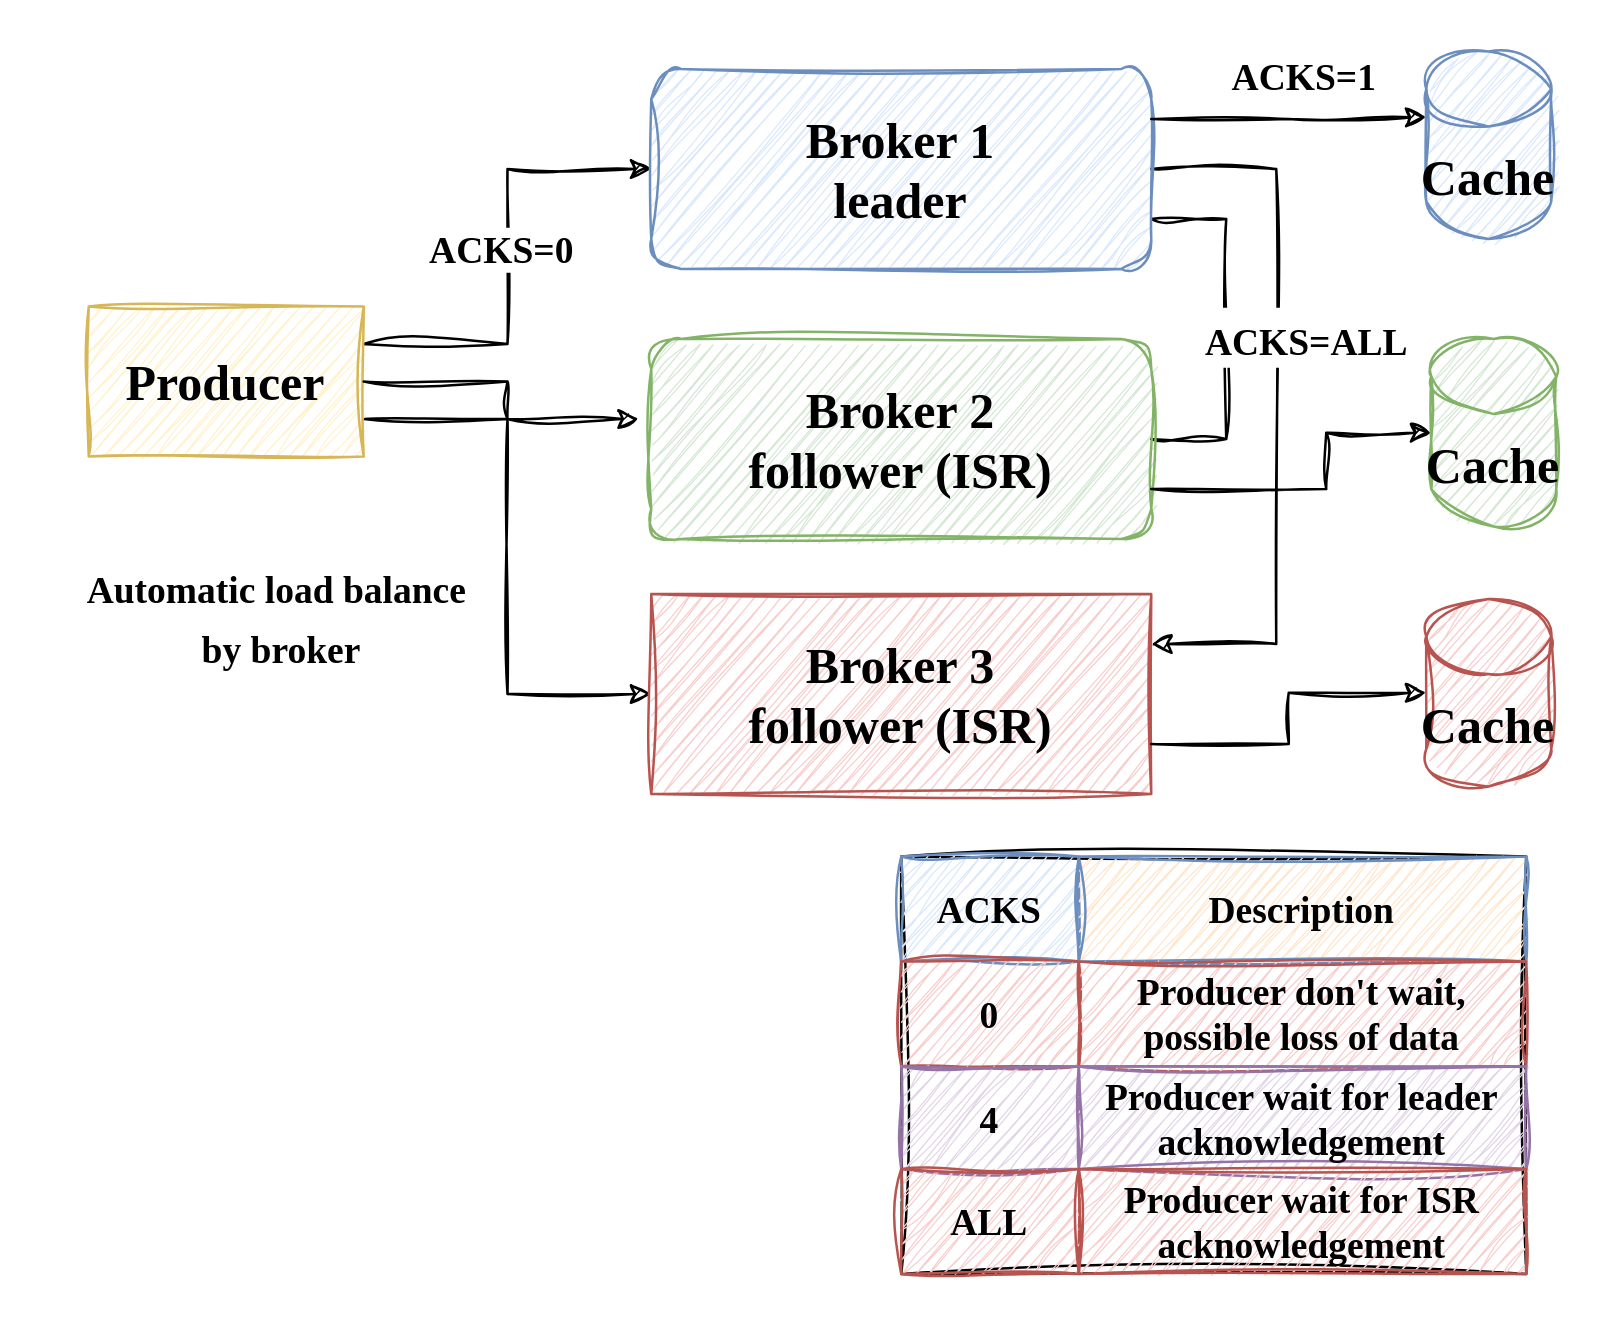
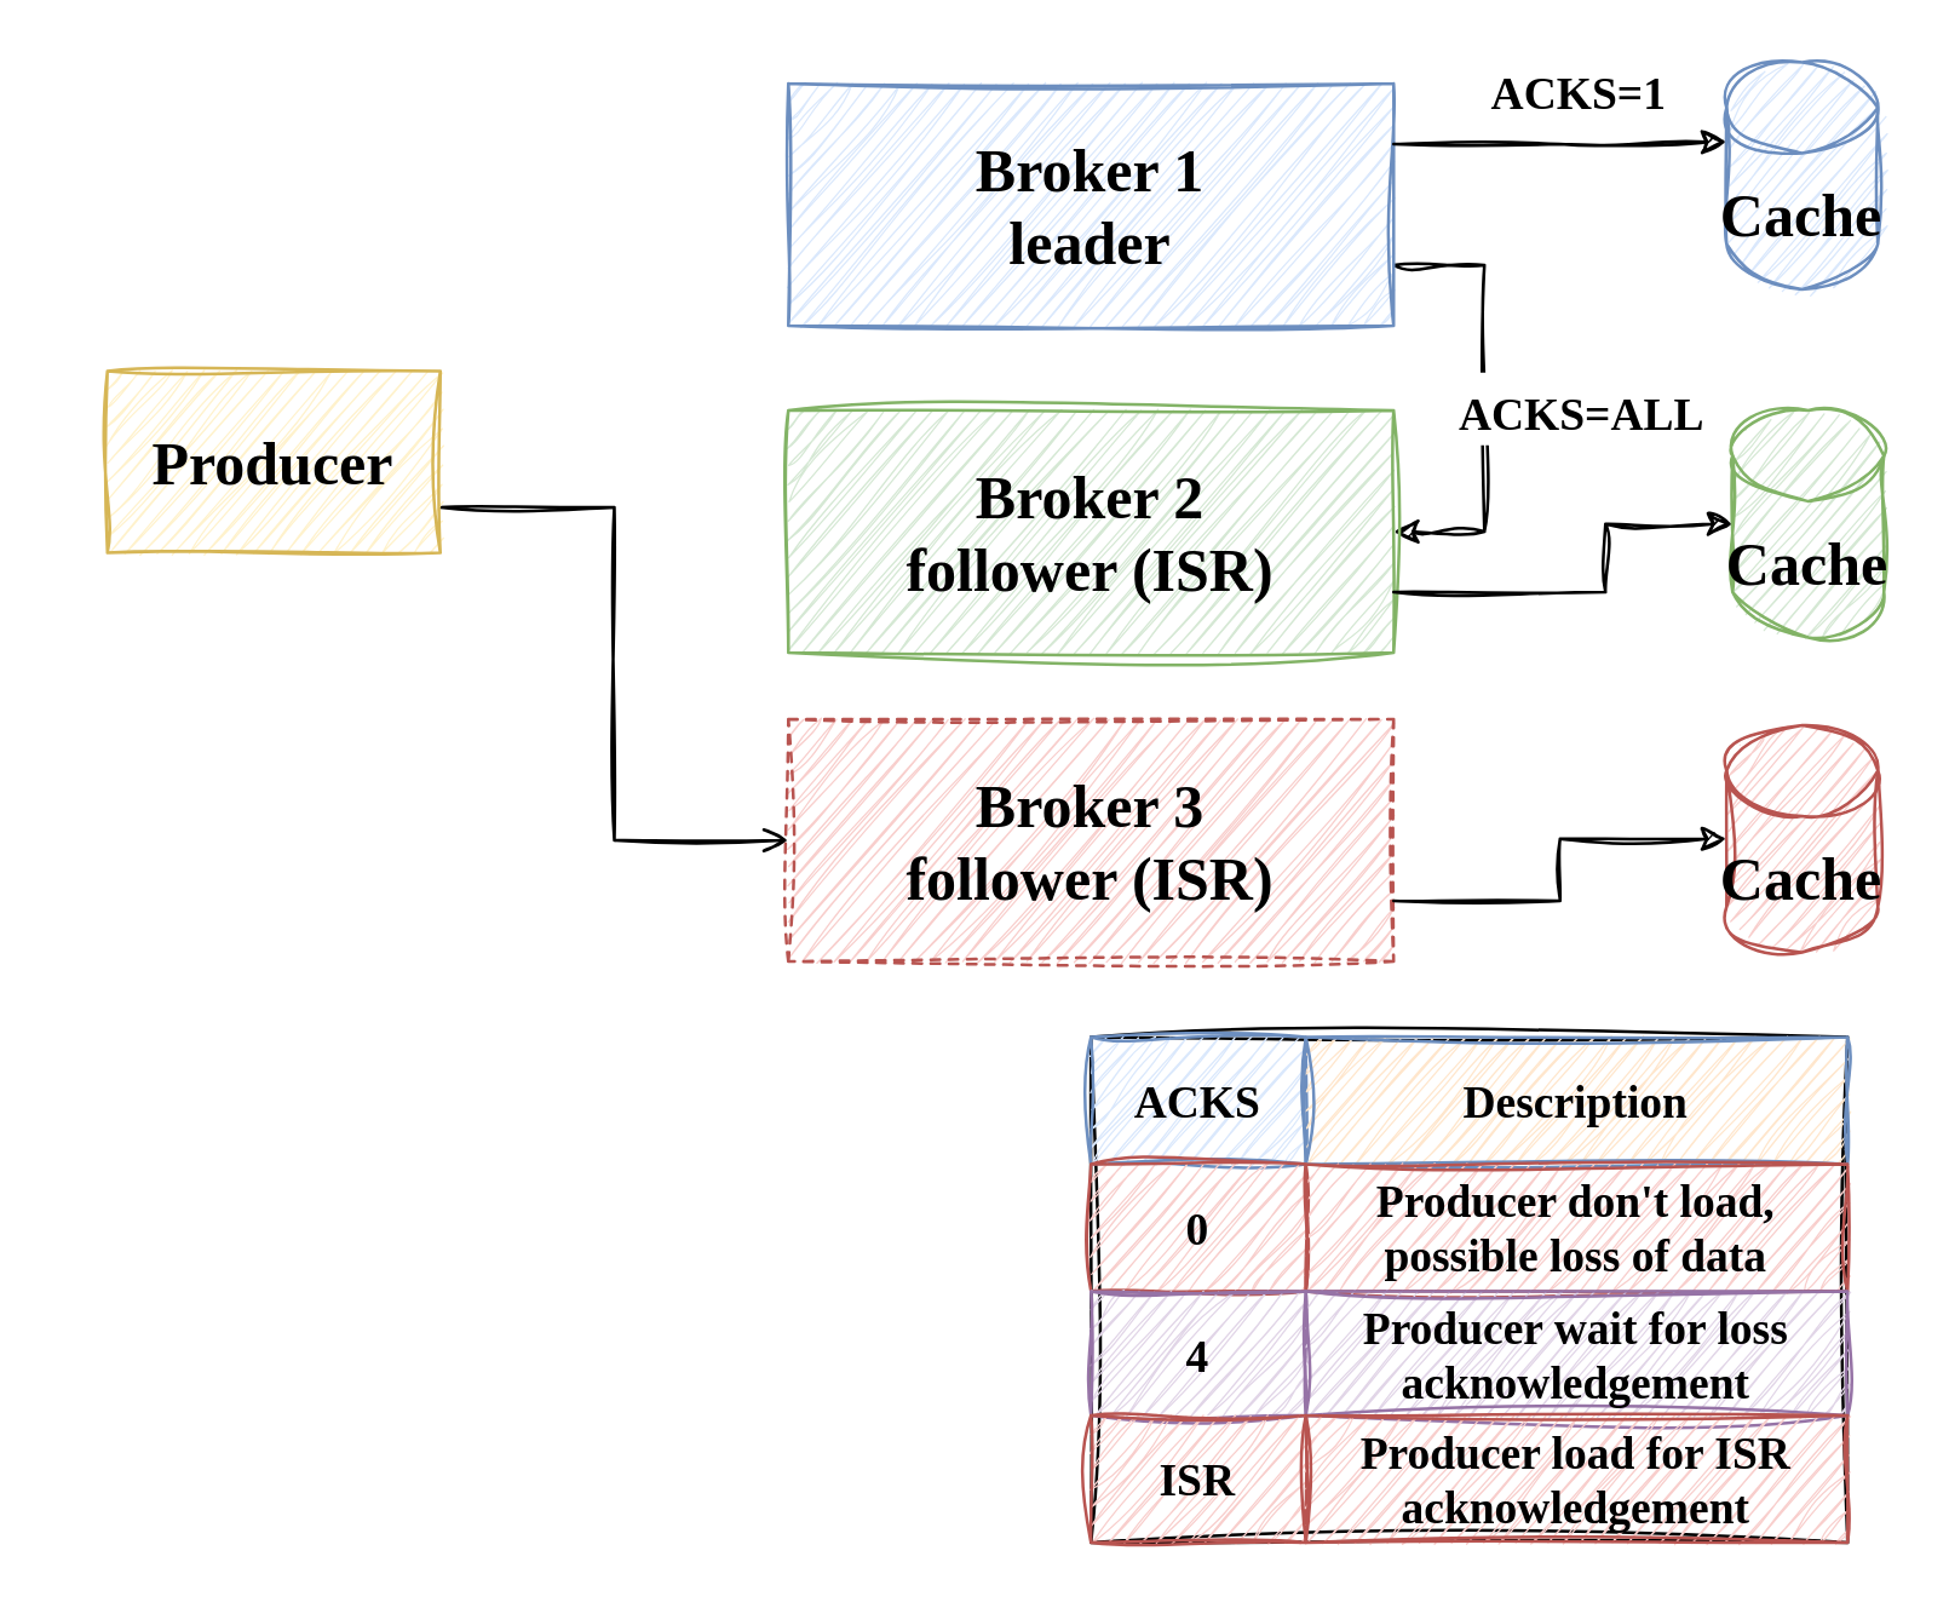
- <mxCell id="8" value="Broker 1&lt;br&gt;leader" style="whiteSpace=wrap;html=1;sketch=1;hachureGap=4;jiggle=2;curveFitting=1;fontFamily=Architects Daughter;fontSource=https%3A%2F%2Ffonts.googleapis.com%2Fcss%3Ffamily%3DArchitects%2BDaughter;fontSize=20;fontStyle=1;fillColor=#dae8fc;strokeColor=#6c8ebf;rounded=1;" parent="1" vertex="1"><mxGeometry x="260" y="27" width="200" height="80" as="geometry" /></mxCell>
+ <mxCell id="8" value="Broker 1&lt;br&gt;leader" style="rounded=0;whiteSpace=wrap;html=1;sketch=1;hachureGap=4;jiggle=2;curveFitting=1;fontFamily=Architects Daughter;fontSource=https%3A%2F%2Ffonts.googleapis.com%2Fcss%3Ffamily%3DArchitects%2BDaughter;fontSize=20;fontStyle=1;fillColor=#dae8fc;strokeColor=#6c8ebf;" parent="1" vertex="1"><mxGeometry x="260" y="27" width="200" height="80" as="geometry" /></mxCell>
- <mxCell id="7" style="edgeStyle=orthogonalEdgeStyle;rounded=0;sketch=1;hachureGap=4;jiggle=2;curveFitting=1;orthogonalLoop=1;jettySize=auto;html=1;exitX=1;exitY=0.5;exitDx=0;exitDy=0;entryX=1;entryY=0.25;entryDx=0;entryDy=0;fontFamily=Architects Daughter;fontSource=https%3A%2F%2Ffonts.googleapis.com%2Fcss%3Ffamily%3DArchitects%2BDaughter;fontSize=16;" edge="1" parent="1" source="8" target="10"><mxGeometry relative="1" as="geometry"><Array as="points"><mxPoint x="510" y="67" /><mxPoint x="510" y="257" /></Array></mxGeometry></mxCell>
- <mxCell id="2" style="edgeStyle=orthogonalEdgeStyle;rounded=0;sketch=1;hachureGap=4;jiggle=2;curveFitting=1;orthogonalLoop=1;jettySize=auto;html=1;exitX=1;exitY=0.25;exitDx=0;exitDy=0;entryX=0;entryY=0.5;entryDx=0;entryDy=0;fontFamily=Architects Daughter;fontSource=https%3A%2F%2Ffonts.googleapis.com%2Fcss%3Ffamily%3DArchitects%2BDaughter;fontSize=16;" parent="1" source="5" target="8" edge="1"><mxGeometry relative="1" as="geometry" /></mxCell>
- <mxCell id="3" value="ACKS=0" style="edgeLabel;html=1;align=center;verticalAlign=middle;resizable=0;points=[];fontSize=15;fontFamily=Architects Daughter;fontStyle=1" vertex="1" connectable="0" parent="2"><mxGeometry x="-0.054" y="3" relative="1" as="geometry"><mxPoint y="-8" as="offset" /></mxGeometry></mxCell>
- <mxCell id="11" style="edgeStyle=orthogonalEdgeStyle;rounded=0;sketch=1;hachureGap=4;jiggle=2;curveFitting=1;orthogonalLoop=1;jettySize=auto;html=1;exitX=1;exitY=0.5;exitDx=0;exitDy=0;entryX=-0.025;entryY=0.4;entryDx=0;entryDy=0;entryPerimeter=0;fontFamily=Architects Daughter;fontSource=https%3A%2F%2Ffonts.googleapis.com%2Fcss%3Ffamily%3DArchitects%2BDaughter;fontSize=16;" parent="1" source="5" target="9" edge="1"><mxGeometry relative="1" as="geometry" /></mxCell>
- <mxCell id="9" value="&lt;b&gt;Broker 2&lt;br&gt;follower (ISR)&lt;/b&gt;" style="whiteSpace=wrap;html=1;sketch=1;hachureGap=4;jiggle=2;curveFitting=1;fontFamily=Architects Daughter;fontSource=https%3A%2F%2Ffonts.googleapis.com%2Fcss%3Ffamily%3DArchitects%2BDaughter;fontSize=20;fillColor=#d5e8d4;strokeColor=#82b366;rounded=1;" parent="1" vertex="1"><mxGeometry x="260" y="135" width="200" height="80" as="geometry" /></mxCell>
+ <mxCell id="9" value="&lt;b&gt;Broker 2&lt;br&gt;follower (ISR)&lt;/b&gt;" style="rounded=0;whiteSpace=wrap;html=1;sketch=1;hachureGap=4;jiggle=2;curveFitting=1;fontFamily=Architects Daughter;fontSource=https%3A%2F%2Ffonts.googleapis.com%2Fcss%3Ffamily%3DArchitects%2BDaughter;fontSize=20;fillColor=#d5e8d4;strokeColor=#82b366;" parent="1" vertex="1"><mxGeometry x="260" y="135" width="200" height="80" as="geometry" /></mxCell>
- <mxCell id="6" style="edgeStyle=orthogonalEdgeStyle;rounded=0;sketch=1;hachureGap=4;jiggle=2;curveFitting=1;orthogonalLoop=1;jettySize=auto;html=1;exitX=1;exitY=0.75;exitDx=0;exitDy=0;entryX=1;entryY=0.5;entryDx=0;entryDy=0;fontFamily=Architects Daughter;fontSource=https%3A%2F%2Ffonts.googleapis.com%2Fcss%3Ffamily%3DArchitects%2BDaughter;fontSize=16;endArrow=none;" edge="1" parent="1" source="8" target="9"><mxGeometry relative="1" as="geometry"><Array as="points"><mxPoint x="490" y="87" /><mxPoint x="490" y="175" /></Array></mxGeometry></mxCell>
+ <mxCell id="6" style="edgeStyle=orthogonalEdgeStyle;rounded=0;sketch=1;hachureGap=4;jiggle=2;curveFitting=1;orthogonalLoop=1;jettySize=auto;html=1;exitX=1;exitY=0.75;exitDx=0;exitDy=0;entryX=1;entryY=0.5;entryDx=0;entryDy=0;fontFamily=Architects Daughter;fontSource=https%3A%2F%2Ffonts.googleapis.com%2Fcss%3Ffamily%3DArchitects%2BDaughter;fontSize=16;" edge="1" parent="1" source="8" target="9"><mxGeometry relative="1" as="geometry"><Array as="points"><mxPoint x="490" y="87" /><mxPoint x="490" y="175" /></Array></mxGeometry></mxCell>
- <mxCell id="12" value="&lt;b style=&quot;font-size: 15px;&quot;&gt;Automatic load balance&lt;br&gt;&amp;nbsp;by broker&lt;/b&gt;" style="text;html=1;align=center;verticalAlign=middle;resizable=0;points=[];autosize=1;strokeColor=none;fillColor=none;fontSize=20;fontFamily=Architects Daughter;" parent="1" vertex="1"><mxGeometry x="20" y="215" width="180" height="60" as="geometry" /></mxCell>
- <mxCell id="4" style="edgeStyle=orthogonalEdgeStyle;rounded=0;sketch=1;hachureGap=4;jiggle=2;curveFitting=1;orthogonalLoop=1;jettySize=auto;html=1;exitX=1;exitY=0.75;exitDx=0;exitDy=0;entryX=0;entryY=0.5;entryDx=0;entryDy=0;fontFamily=Architects Daughter;fontSource=https%3A%2F%2Ffonts.googleapis.com%2Fcss%3Ffamily%3DArchitects%2BDaughter;fontSize=16;" parent="1" source="5" target="10" edge="1"><mxGeometry relative="1" as="geometry" /></mxCell>
+ <mxCell id="4" style="edgeStyle=orthogonalEdgeStyle;rounded=0;sketch=1;hachureGap=4;jiggle=2;curveFitting=1;orthogonalLoop=1;jettySize=auto;html=1;exitX=1;exitY=0.75;exitDx=0;exitDy=0;entryX=0;entryY=0.5;entryDx=0;entryDy=0;fontFamily=Architects Daughter;fontSource=https%3A%2F%2Ffonts.googleapis.com%2Fcss%3Ffamily%3DArchitects%2BDaughter;fontSize=16;endArrow=open;" parent="1" source="5" target="10" edge="1"><mxGeometry relative="1" as="geometry" /></mxCell>
- <mxCell id="10" value="Broker 3&lt;br&gt;follower (ISR)" style="rounded=0;whiteSpace=wrap;html=1;sketch=1;hachureGap=4;jiggle=2;curveFitting=1;fontFamily=Architects Daughter;fontSource=https%3A%2F%2Ffonts.googleapis.com%2Fcss%3Ffamily%3DArchitects%2BDaughter;fontSize=20;fillColor=#f8cecc;strokeColor=#b85450;fontStyle=1" parent="1" vertex="1"><mxGeometry x="260" y="237" width="200" height="80" as="geometry" /></mxCell>
+ <mxCell id="10" value="Broker 3&lt;br&gt;follower (ISR)" style="rounded=0;whiteSpace=wrap;html=1;sketch=1;hachureGap=4;jiggle=2;curveFitting=1;fontFamily=Architects Daughter;fontSource=https%3A%2F%2Ffonts.googleapis.com%2Fcss%3Ffamily%3DArchitects%2BDaughter;fontSize=20;fillColor=#f8cecc;strokeColor=#b85450;fontStyle=1;dashed=1;" parent="1" vertex="1"><mxGeometry x="260" y="237" width="200" height="80" as="geometry" /></mxCell>
- <mxCell id="19" value="Producer don't wait, possible loss of data" style="connectable=0;recursiveResize=0;strokeColor=#b85450;fillColor=#f8cecc;align=center;whiteSpace=wrap;html=1;sketch=1;hachureGap=4;jiggle=2;curveFitting=1;fontFamily=Architects Daughter;fontSource=https%3A%2F%2Ffonts.googleapis.com%2Fcss%3Ffamily%3DArchitects%2BDaughter;fontSize=15;fontStyle=1" vertex="1" parent="17"><mxGeometry x="71" width="179" height="42" as="geometry"><mxRectangle width="179" height="42" as="alternateBounds" /></mxGeometry></mxCell>
+ <mxCell id="19" value="Producer don't load, possible loss of data" style="connectable=0;recursiveResize=0;strokeColor=#b85450;fillColor=#f8cecc;align=center;whiteSpace=wrap;html=1;sketch=1;hachureGap=4;jiggle=2;curveFitting=1;fontFamily=Architects Daughter;fontSource=https%3A%2F%2Ffonts.googleapis.com%2Fcss%3Ffamily%3DArchitects%2BDaughter;fontSize=15;fontStyle=1" vertex="1" parent="17"><mxGeometry x="71" width="179" height="42" as="geometry"><mxRectangle width="179" height="42" as="alternateBounds" /></mxGeometry></mxCell>
- <mxCell id="22" value="Producer wait for leader acknowledgement" style="connectable=0;recursiveResize=0;strokeColor=#9673a6;fillColor=#e1d5e7;align=center;whiteSpace=wrap;html=1;sketch=1;hachureGap=4;jiggle=2;curveFitting=1;fontFamily=Architects Daughter;fontSource=https%3A%2F%2Ffonts.googleapis.com%2Fcss%3Ffamily%3DArchitects%2BDaughter;fontSize=15;fontStyle=1" vertex="1" parent="20"><mxGeometry x="71" width="179" height="41" as="geometry"><mxRectangle width="179" height="41" as="alternateBounds" /></mxGeometry></mxCell>
+ <mxCell id="22" value="Producer wait for loss acknowledgement" style="connectable=0;recursiveResize=0;strokeColor=#9673a6;fillColor=#e1d5e7;align=center;whiteSpace=wrap;html=1;sketch=1;hachureGap=4;jiggle=2;curveFitting=1;fontFamily=Architects Daughter;fontSource=https%3A%2F%2Ffonts.googleapis.com%2Fcss%3Ffamily%3DArchitects%2BDaughter;fontSize=15;fontStyle=1" vertex="1" parent="20"><mxGeometry x="71" width="179" height="41" as="geometry"><mxRectangle width="179" height="41" as="alternateBounds" /></mxGeometry></mxCell>
- <mxCell id="24" value="ALL" style="connectable=0;recursiveResize=0;strokeColor=#b85450;fillColor=#f8cecc;align=center;whiteSpace=wrap;html=1;sketch=1;hachureGap=4;jiggle=2;curveFitting=1;fontFamily=Architects Daughter;fontSource=https%3A%2F%2Ffonts.googleapis.com%2Fcss%3Ffamily%3DArchitects%2BDaughter;fontSize=15;fontStyle=1" vertex="1" parent="23"><mxGeometry width="71" height="42" as="geometry"><mxRectangle width="71" height="42" as="alternateBounds" /></mxGeometry></mxCell>
+ <mxCell id="24" value="ISR" style="connectable=0;recursiveResize=0;strokeColor=#b85450;fillColor=#f8cecc;align=center;whiteSpace=wrap;html=1;sketch=1;hachureGap=4;jiggle=2;curveFitting=1;fontFamily=Architects Daughter;fontSource=https%3A%2F%2Ffonts.googleapis.com%2Fcss%3Ffamily%3DArchitects%2BDaughter;fontSize=15;fontStyle=1" vertex="1" parent="23"><mxGeometry width="71" height="42" as="geometry"><mxRectangle width="71" height="42" as="alternateBounds" /></mxGeometry></mxCell>
- <mxCell id="25" value="Producer wait for ISR acknowledgement" style="connectable=0;recursiveResize=0;strokeColor=#b85450;fillColor=#f8cecc;align=center;whiteSpace=wrap;html=1;sketch=1;hachureGap=4;jiggle=2;curveFitting=1;fontFamily=Architects Daughter;fontSource=https%3A%2F%2Ffonts.googleapis.com%2Fcss%3Ffamily%3DArchitects%2BDaughter;fontSize=15;fontStyle=1" vertex="1" parent="23"><mxGeometry x="71" width="179" height="42" as="geometry"><mxRectangle width="179" height="42" as="alternateBounds" /></mxGeometry></mxCell>
+ <mxCell id="25" value="Producer load for ISR acknowledgement" style="connectable=0;recursiveResize=0;strokeColor=#b85450;fillColor=#f8cecc;align=center;whiteSpace=wrap;html=1;sketch=1;hachureGap=4;jiggle=2;curveFitting=1;fontFamily=Architects Daughter;fontSource=https%3A%2F%2Ffonts.googleapis.com%2Fcss%3Ffamily%3DArchitects%2BDaughter;fontSize=15;fontStyle=1" vertex="1" parent="23"><mxGeometry x="71" width="179" height="42" as="geometry"><mxRectangle width="179" height="42" as="alternateBounds" /></mxGeometry></mxCell>
